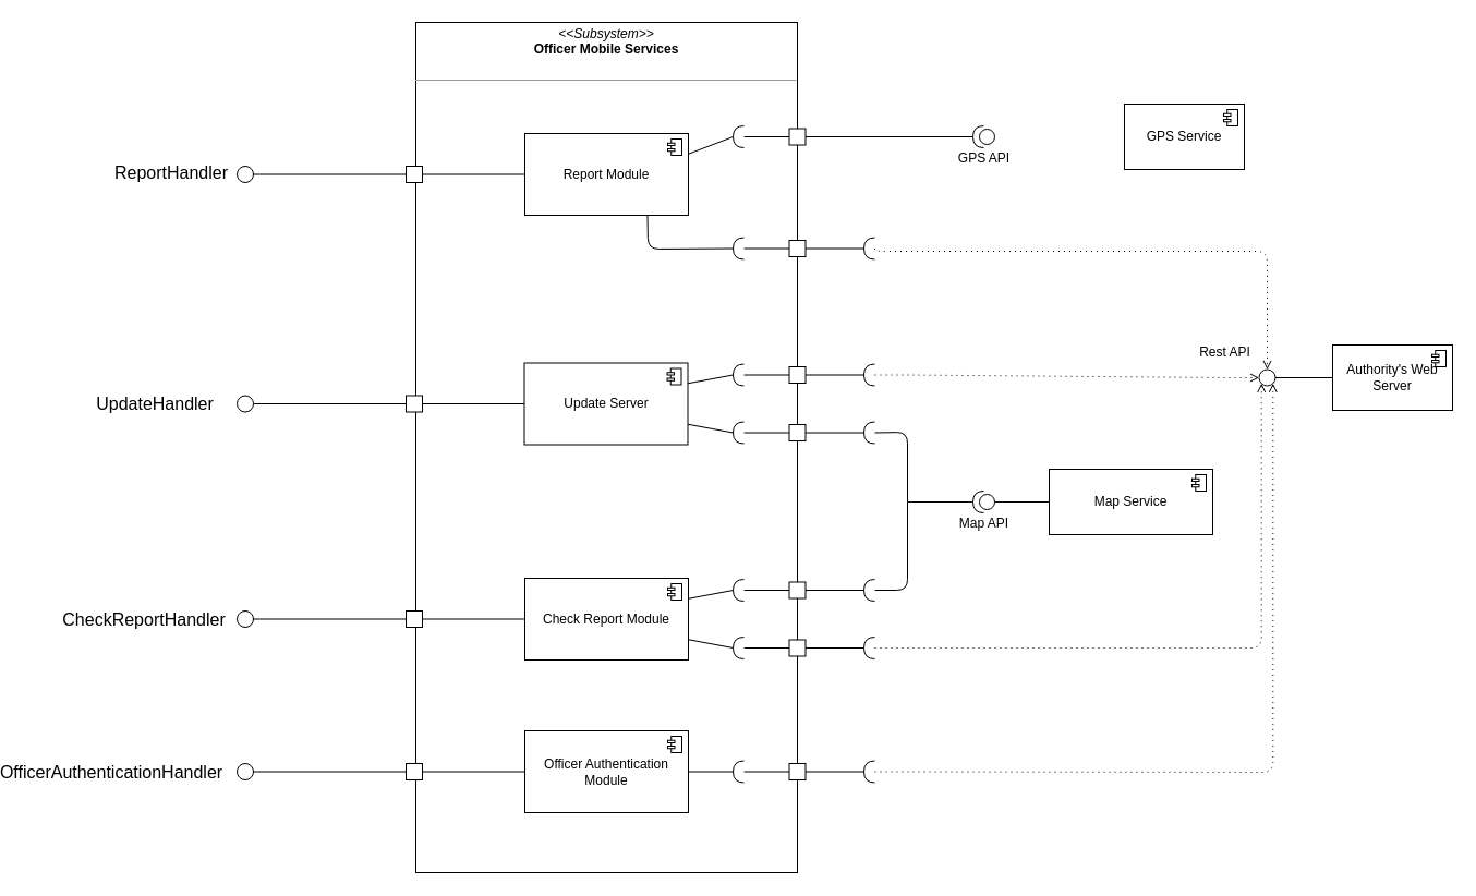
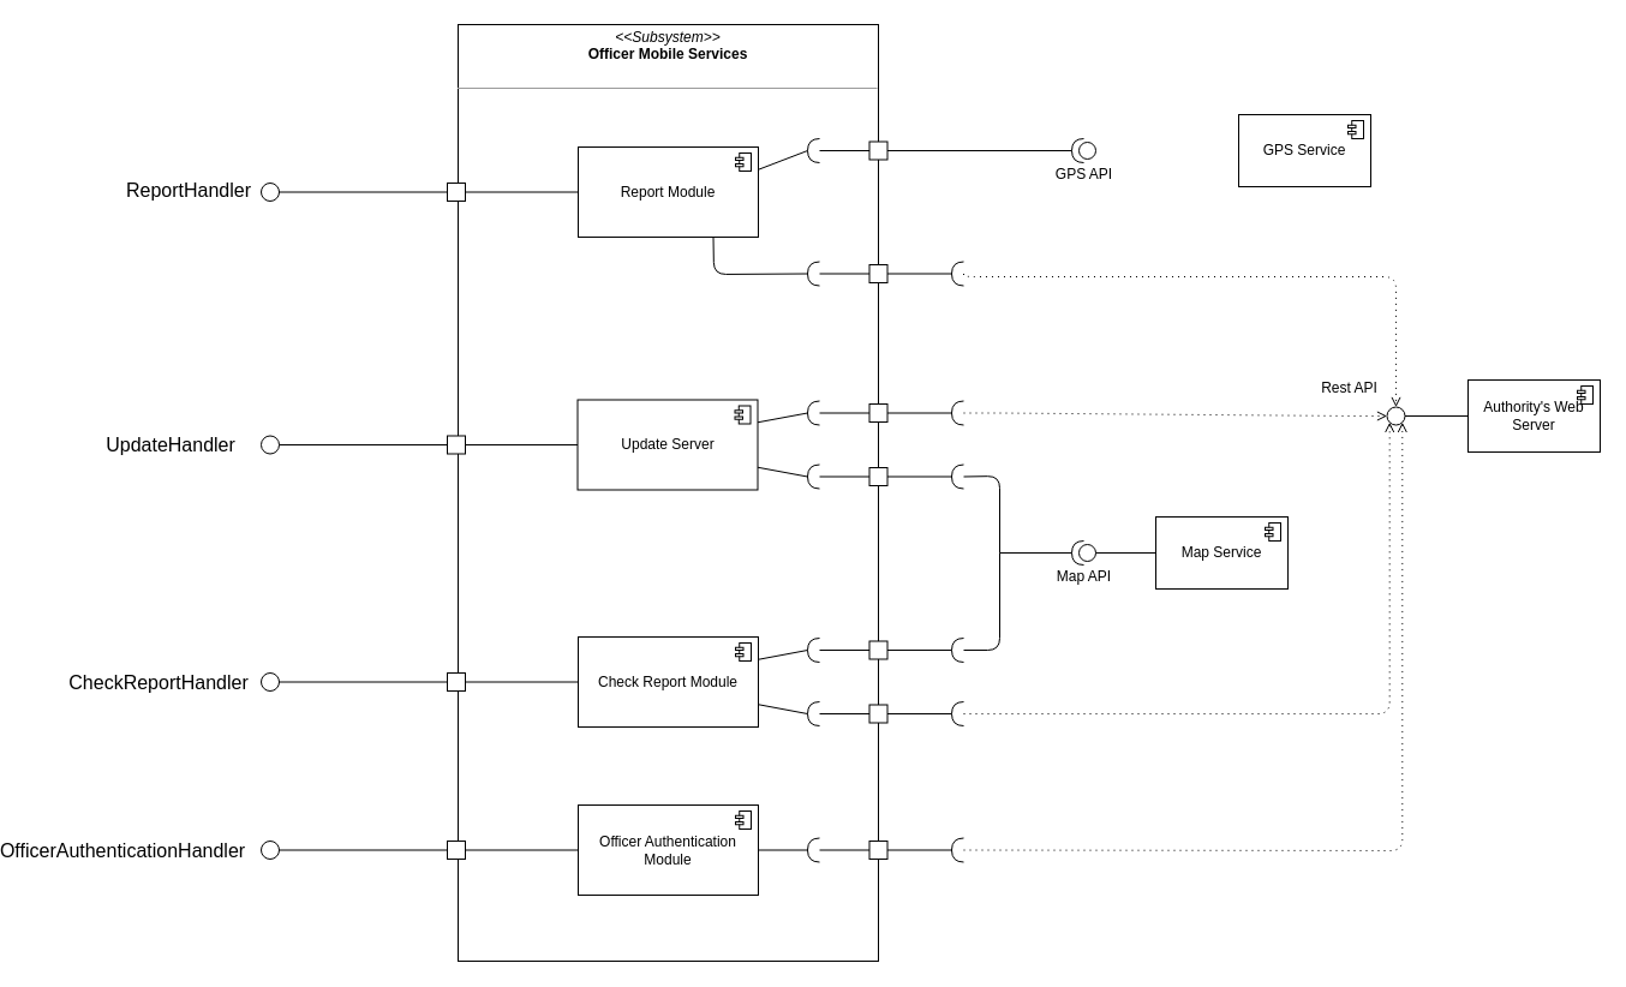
- <mxCell id="7" value="Map Service" style="html=1;outlineConnect=0;whiteSpace=wrap;shape=mxgraph.archimate3.application;appType=comp;archiType=square;" parent="1" vertex="1"><mxGeometry x="910" y="430" width="150" height="60" as="geometry" /></mxCell>
+ <mxCell id="7" value="Map Service" style="html=1;outlineConnect=0;whiteSpace=wrap;shape=mxgraph.archimate3.application;appType=comp;archiType=square;" parent="1" vertex="1"><mxGeometry x="910" y="430" width="110" height="60" as="geometry" /></mxCell>
